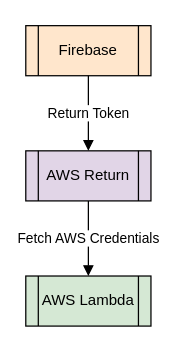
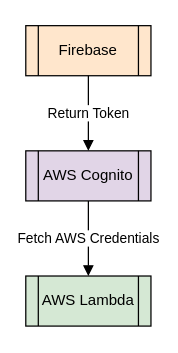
- <mxCell id="3" value="AWS Return" style="shape=process;whiteSpace=wrap;html=1;fillColor=#E1D5E7;" vertex="1" parent="1"><mxGeometry x="20" y="120" width="100" height="40" as="geometry" /></mxCell>
+ <mxCell id="3" value="AWS Cognito" style="shape=process;whiteSpace=wrap;html=1;fillColor=#E1D5E7;" vertex="1" parent="1"><mxGeometry x="20" y="120" width="100" height="40" as="geometry" /></mxCell>
